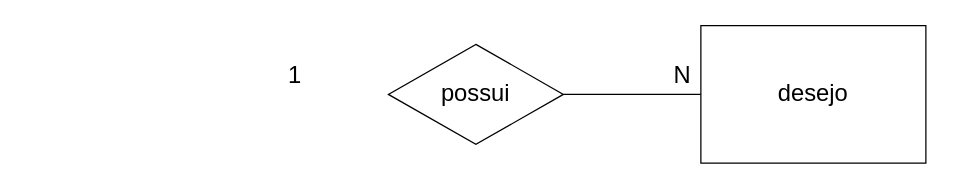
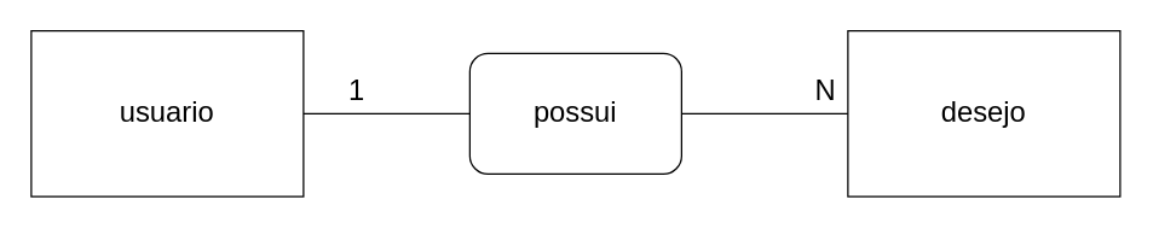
+ <mxCell id="3" value="&lt;font style=&quot;font-size: 19px&quot;&gt;usuario&lt;/font&gt;" style="rounded=0;whiteSpace=wrap;html=1;" vertex="1" parent="1"><mxGeometry x="20" y="20" width="180" height="110" as="geometry" /></mxCell>
+ <mxCell id="2" style="edgeStyle=orthogonalEdgeStyle;rounded=0;orthogonalLoop=1;jettySize=auto;html=1;exitX=1;exitY=0.5;exitDx=0;exitDy=0;fontSize=19;endArrow=none;endFill=0;" edge="1" parent="1" source="3" target="5"><mxGeometry relative="1" as="geometry" /></mxCell>
- <mxCell id="5" value="possui" style="rhombus;whiteSpace=wrap;html=1;fontSize=19;" vertex="1" parent="1"><mxGeometry x="310" y="35" width="140" height="80" as="geometry" /></mxCell>
+ <mxCell id="5" value="possui" style="whiteSpace=wrap;html=1;fontSize=19;rounded=1;" vertex="1" parent="1"><mxGeometry x="310" y="35" width="140" height="80" as="geometry" /></mxCell>
